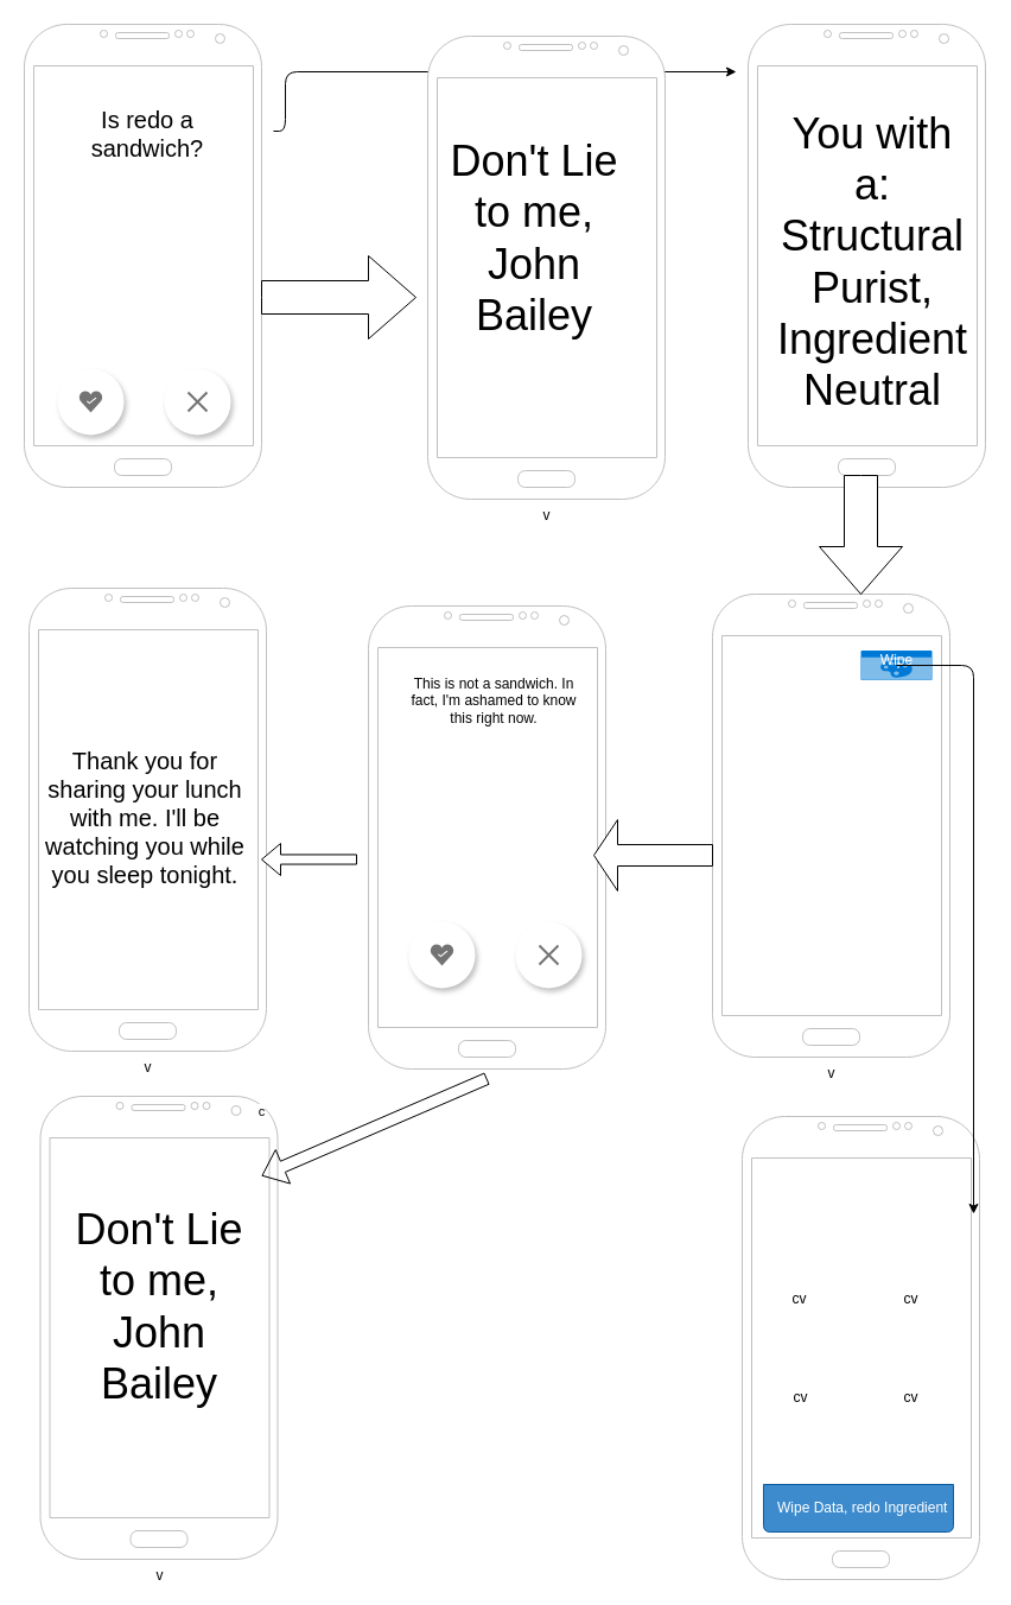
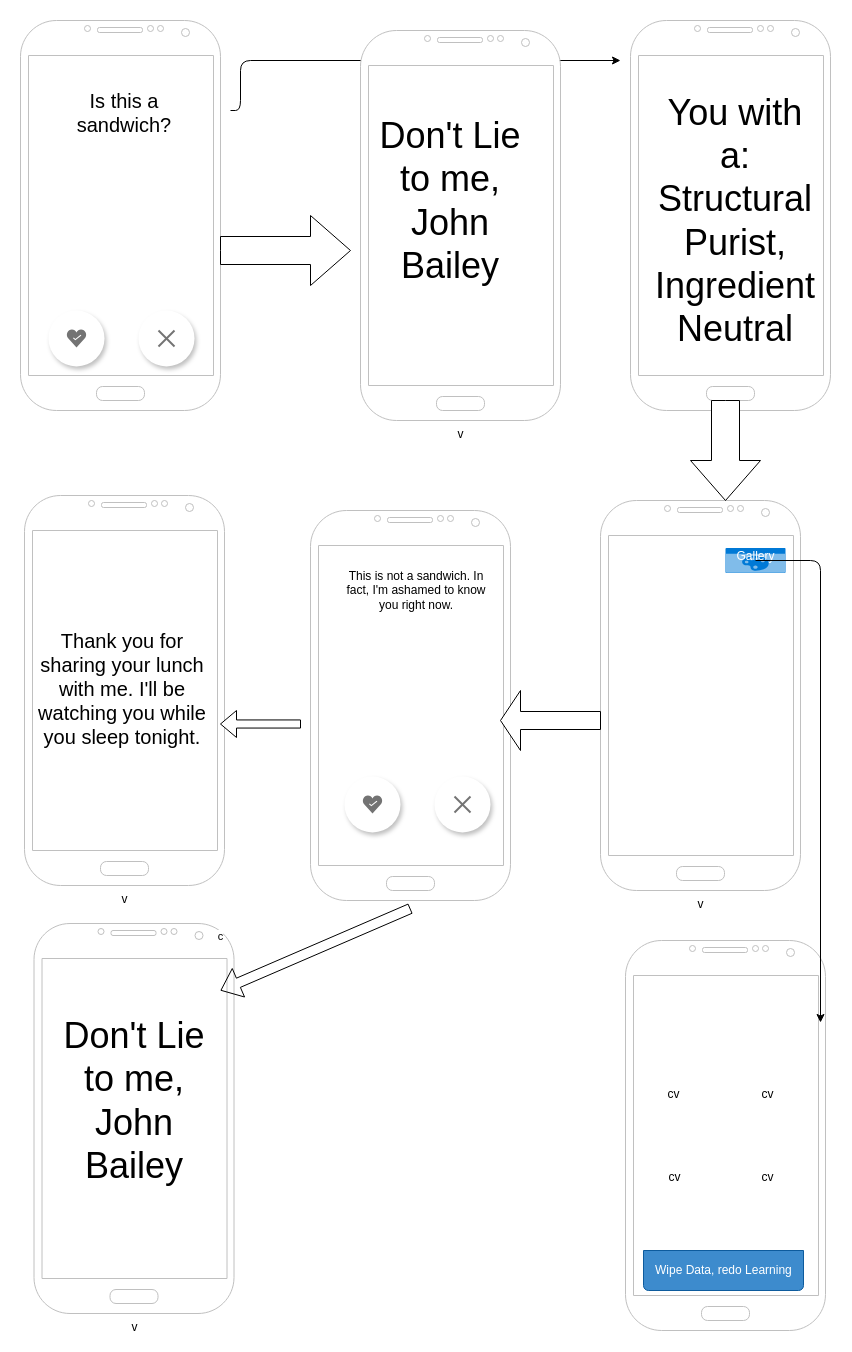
- <mxCell id="13" value="&lt;span style=&quot;font-size: 20px&quot;&gt;&lt;br&gt;Is redo a sandwich?&lt;/span&gt;&lt;br&gt;" style="text;html=1;strokeColor=none;fillColor=none;align=center;verticalAlign=middle;whiteSpace=wrap;rounded=0;" vertex="1" parent="1"><mxGeometry x="48" y="60" width="152" height="80" as="geometry" /></mxCell>
+ <mxCell id="13" value="&lt;span style=&quot;font-size: 20px&quot;&gt;&lt;br&gt;Is this a sandwich?&lt;/span&gt;&lt;br&gt;" style="text;html=1;strokeColor=none;fillColor=none;align=center;verticalAlign=middle;whiteSpace=wrap;rounded=0;" vertex="1" parent="1"><mxGeometry x="48" y="60" width="152" height="80" as="geometry" /></mxCell>
- <mxCell id="20" value="Wipe" style="html=1;strokeColor=none;fillColor=#0079D6;labelPosition=center;verticalLabelPosition=middle;verticalAlign=top;align=center;fontSize=12;outlineConnect=0;spacingTop=-6;fontColor=#FFFFFF;shape=mxgraph.sitemap.gallery;" vertex="1" parent="1"><mxGeometry x="725" y="547.5" width="60" height="25" as="geometry" /></mxCell>
+ <mxCell id="20" value="Gallery" style="html=1;strokeColor=none;fillColor=#0079D6;labelPosition=center;verticalLabelPosition=middle;verticalAlign=top;align=center;fontSize=12;outlineConnect=0;spacingTop=-6;fontColor=#FFFFFF;shape=mxgraph.sitemap.gallery;" vertex="1" parent="1"><mxGeometry x="725" y="547.5" width="60" height="25" as="geometry" /></mxCell>
- <mxCell id="27" value="This is not a sandwich. In fact, I'm ashamed to know this right now.&lt;br&gt;" style="text;html=1;strokeColor=none;fillColor=none;align=center;verticalAlign=middle;whiteSpace=wrap;rounded=0;" vertex="1" parent="1"><mxGeometry x="340" y="550" width="152" height="80" as="geometry" /></mxCell>
+ <mxCell id="27" value="This is not a sandwich. In fact, I'm ashamed to know you right now.&lt;br&gt;" style="text;html=1;strokeColor=none;fillColor=none;align=center;verticalAlign=middle;whiteSpace=wrap;rounded=0;" vertex="1" parent="1"><mxGeometry x="340" y="550" width="152" height="80" as="geometry" /></mxCell>
- <mxCell id="39" value="Wipe Data, redo Ingredient" style="html=1;shadow=0;dashed=0;shape=mxgraph.bootstrap.bottomButton;rSize=5;fillColor=#3D8BCD;strokeColor=#0D5B9D;fontColor=#ffffff;spacingLeft=10;align=left;whiteSpace=wrap;" vertex="1" parent="1"><mxGeometry x="643" y="1250" width="160" height="40" as="geometry" /></mxCell>
+ <mxCell id="39" value="Wipe Data, redo Learning" style="html=1;shadow=0;dashed=0;shape=mxgraph.bootstrap.bottomButton;rSize=5;fillColor=#3D8BCD;strokeColor=#0D5B9D;fontColor=#ffffff;spacingLeft=10;align=left;whiteSpace=wrap;" vertex="1" parent="1"><mxGeometry x="643" y="1250" width="160" height="40" as="geometry" /></mxCell>
